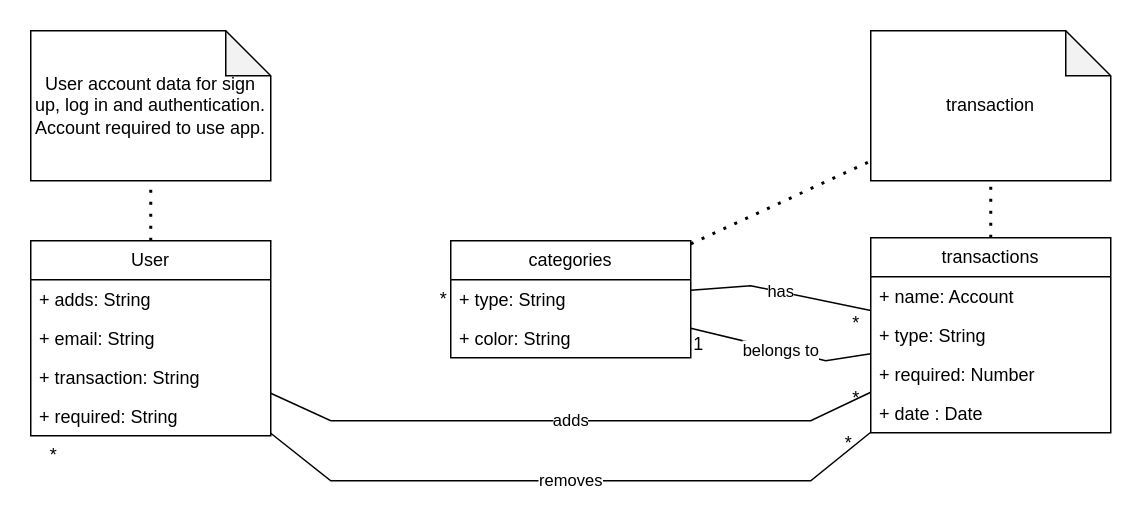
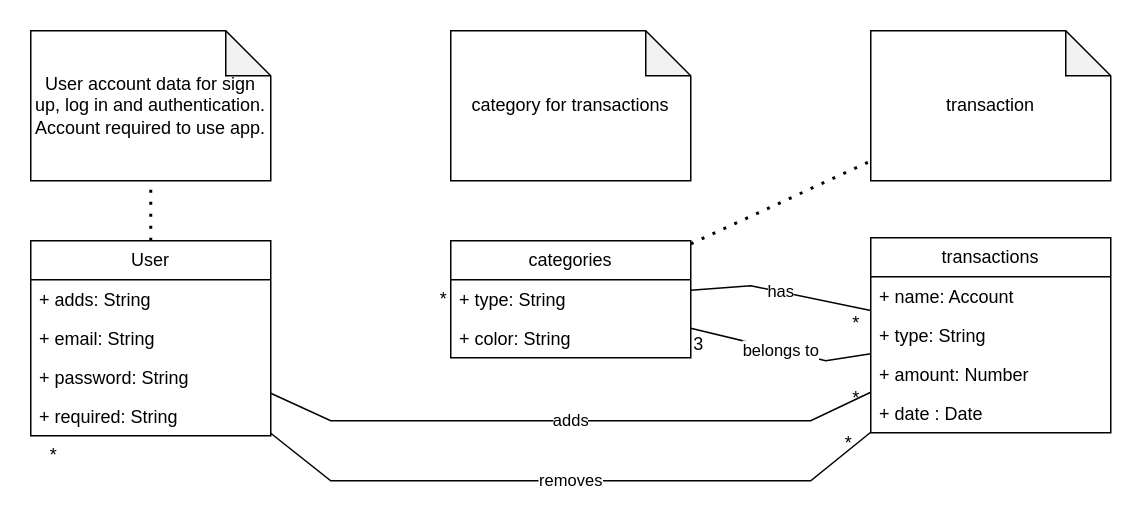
+ <mxCell id="17" value="category for transactions" style="shape=note;whiteSpace=wrap;html=1;backgroundOutline=1;darkOpacity=0.05;" parent="1" vertex="1"><mxGeometry x="300" y="20" width="160" height="100" as="geometry" /></mxCell>
- <mxCell id="20" value="" style="endArrow=none;dashed=1;html=1;dashPattern=1 3;strokeWidth=2;rounded=0;" parent="1" source="10" target="18" edge="1"><mxGeometry width="50" height="50" relative="1" as="geometry"><mxPoint x="390" y="170" as="sourcePoint" /><mxPoint x="390" y="90" as="targetPoint" /></mxGeometry></mxCell>
- <mxCell id="27" value="1" style="text;html=1;align=center;verticalAlign=middle;resizable=0;points=[];autosize=1;strokeColor=none;fillColor=none;" parent="1" vertex="1"><mxGeometry x="450" y="214" width="30" height="30" as="geometry" /></mxCell>
+ <mxCell id="27" value="3" style="text;html=1;align=center;verticalAlign=middle;resizable=0;points=[];autosize=1;strokeColor=none;fillColor=none;" parent="1" vertex="1"><mxGeometry x="450" y="214" width="30" height="30" as="geometry" /></mxCell>
- <mxCell id="13" value="+ required: Number" style="text;strokeColor=none;fillColor=none;align=left;verticalAlign=top;spacingLeft=4;spacingRight=4;overflow=hidden;rotatable=0;points=[[0,0.5],[1,0.5]];portConstraint=eastwest;whiteSpace=wrap;html=1;" parent="10" vertex="1"><mxGeometry y="78" width="160" height="26" as="geometry" /></mxCell>
+ <mxCell id="13" value="+ amount: Number" style="text;strokeColor=none;fillColor=none;align=left;verticalAlign=top;spacingLeft=4;spacingRight=4;overflow=hidden;rotatable=0;points=[[0,0.5],[1,0.5]];portConstraint=eastwest;whiteSpace=wrap;html=1;" parent="10" vertex="1"><mxGeometry y="78" width="160" height="26" as="geometry" /></mxCell>
- <mxCell id="5" value="+ transaction: String" style="text;strokeColor=none;fillColor=none;align=left;verticalAlign=top;spacingLeft=4;spacingRight=4;overflow=hidden;rotatable=0;points=[[0,0.5],[1,0.5]];portConstraint=eastwest;whiteSpace=wrap;html=1;" parent="2" vertex="1"><mxGeometry y="78" width="160" height="26" as="geometry" /></mxCell>
+ <mxCell id="5" value="+ password: String" style="text;strokeColor=none;fillColor=none;align=left;verticalAlign=top;spacingLeft=4;spacingRight=4;overflow=hidden;rotatable=0;points=[[0,0.5],[1,0.5]];portConstraint=eastwest;whiteSpace=wrap;html=1;" parent="2" vertex="1"><mxGeometry y="78" width="160" height="26" as="geometry" /></mxCell>
